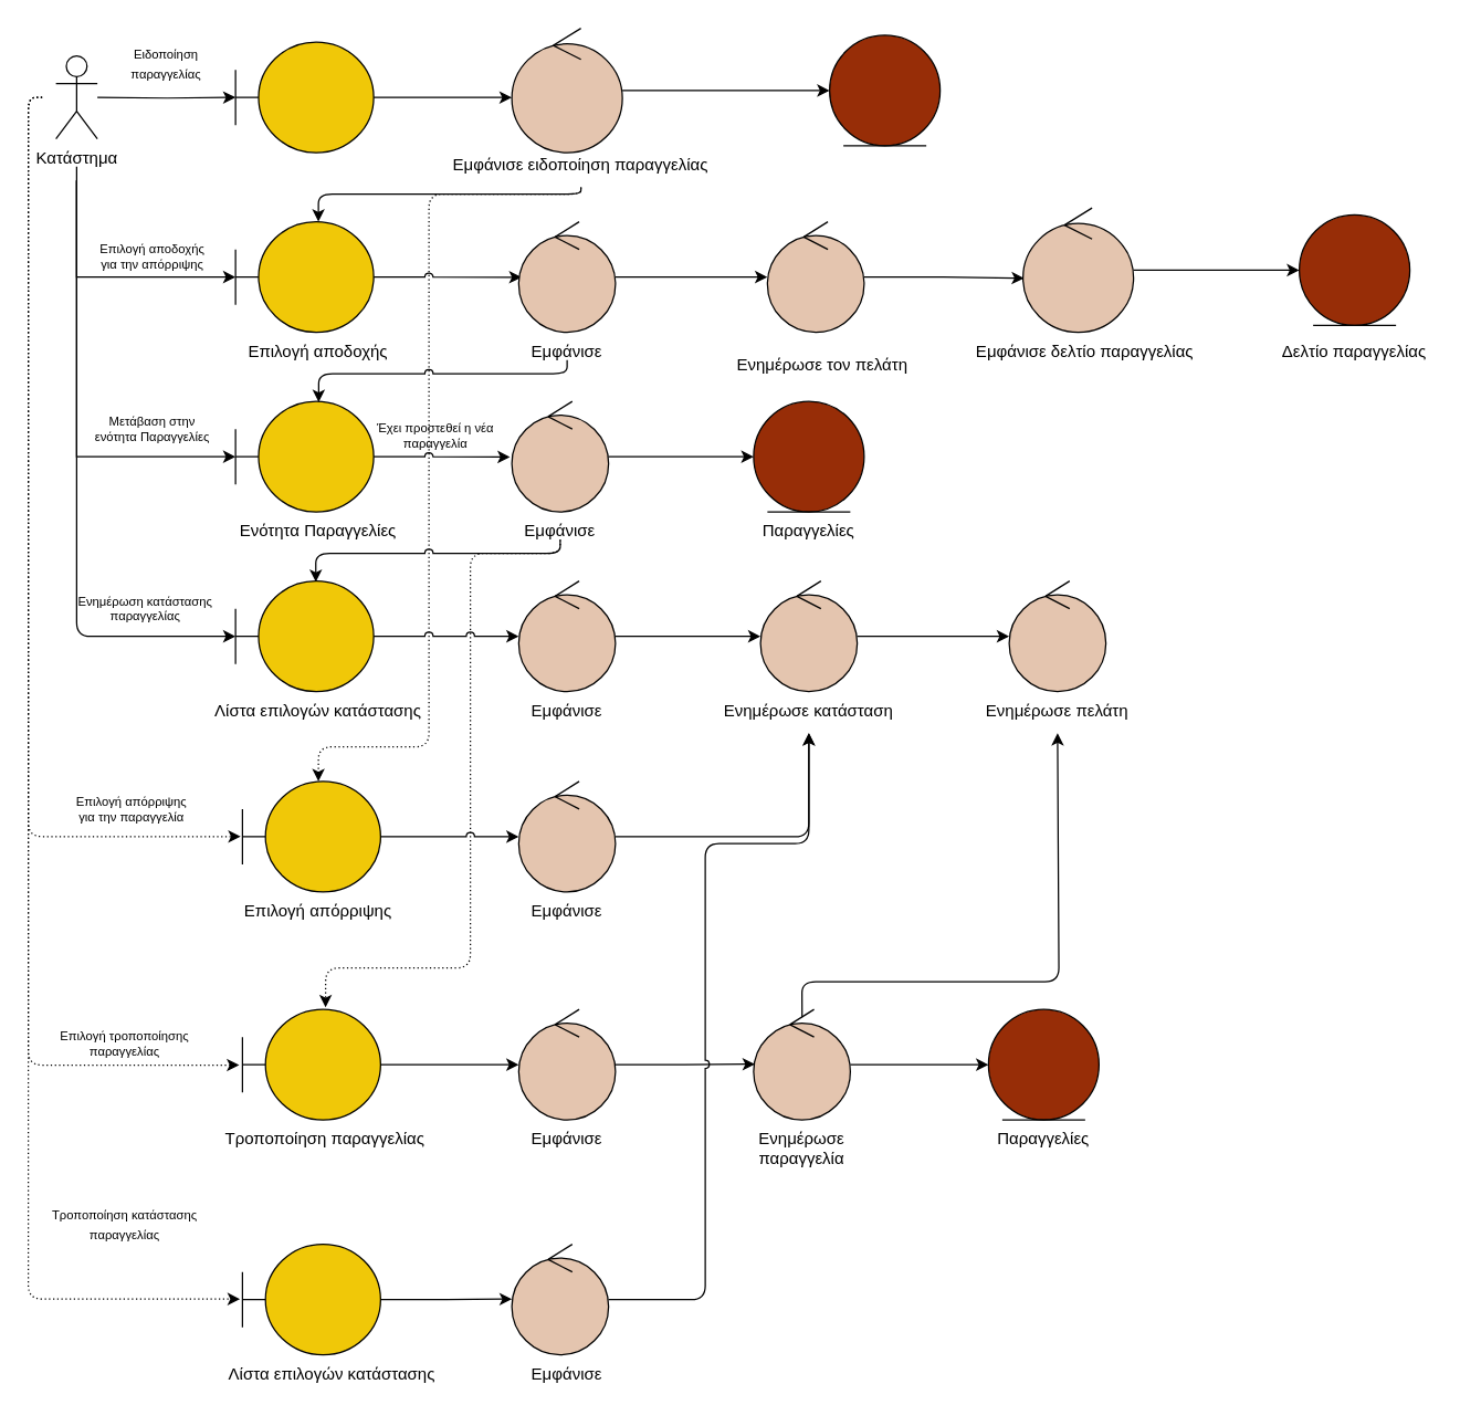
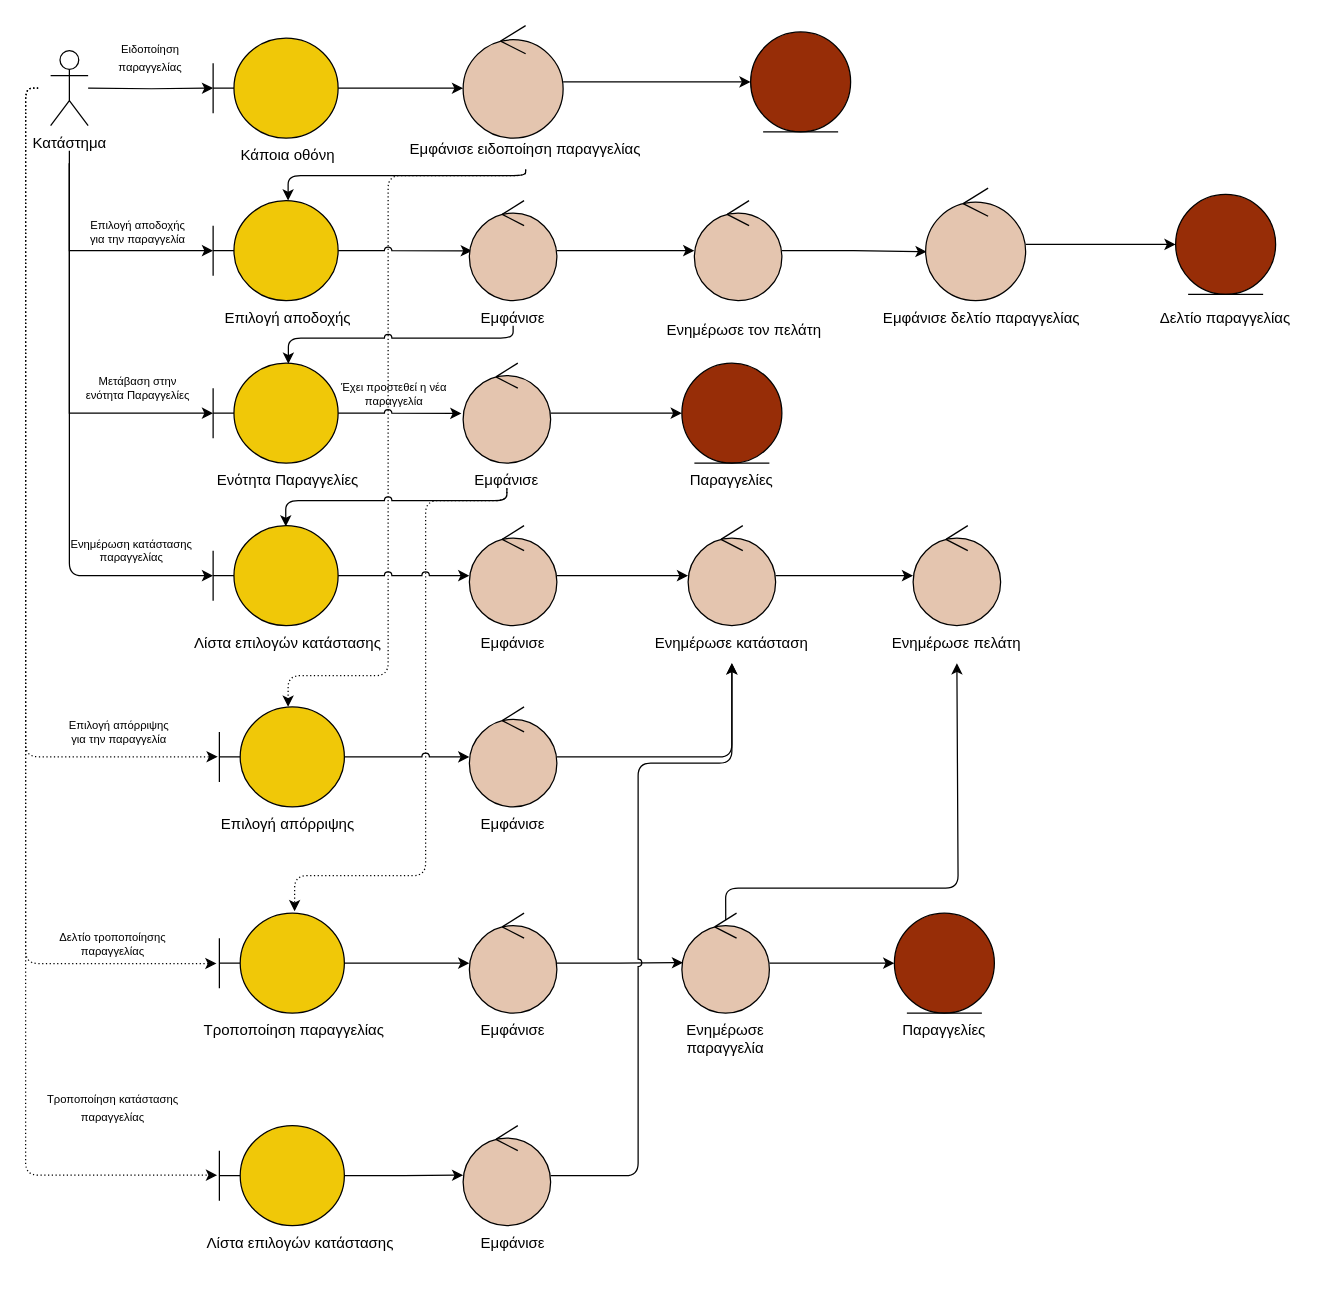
+ <mxCell id="65" value="&lt;meta charset=&quot;utf-8&quot;&gt;&lt;span style=&quot;color: rgb(0, 0, 0); font-family: helvetica; font-size: 12px; font-style: normal; font-weight: 400; letter-spacing: normal; text-indent: 0px; text-transform: none; word-spacing: 0px; display: inline; float: none;&quot;&gt;Κάποια οθόνη&lt;/span&gt;" style="text;whiteSpace=wrap;html=1;align=center;labelBackgroundColor=none;" parent="1" vertex="1"><mxGeometry x="175" y="110" width="110" height="30" as="geometry" /></mxCell>
- <mxCell id="54" value="Επιλογή αποδοχής για την απόρριψης" style="text;html=1;strokeColor=none;fillColor=none;align=center;verticalAlign=middle;whiteSpace=wrap;rounded=0;fontSize=9;" parent="1" vertex="1"><mxGeometry x="65" y="170" width="90" height="30" as="geometry" /></mxCell>
+ <mxCell id="54" value="Επιλογή αποδοχής για την παραγγελία" style="text;html=1;strokeColor=none;fillColor=none;align=center;verticalAlign=middle;whiteSpace=wrap;rounded=0;fontSize=9;" parent="1" vertex="1"><mxGeometry x="65" y="170" width="90" height="30" as="geometry" /></mxCell>
- <mxCell id="59" value="Επιλογή τροποποίησης παραγγελίας" style="text;html=1;strokeColor=none;fillColor=none;align=center;verticalAlign=middle;whiteSpace=wrap;rounded=0;fontSize=9;" parent="1" vertex="1"><mxGeometry x="40" y="740" width="100" height="30" as="geometry" /></mxCell>
+ <mxCell id="59" value="Δελτίο τροποποίησης παραγγελίας" style="text;html=1;strokeColor=none;fillColor=none;align=center;verticalAlign=middle;whiteSpace=wrap;rounded=0;fontSize=9;" parent="1" vertex="1"><mxGeometry x="40" y="740" width="100" height="30" as="geometry" /></mxCell>
